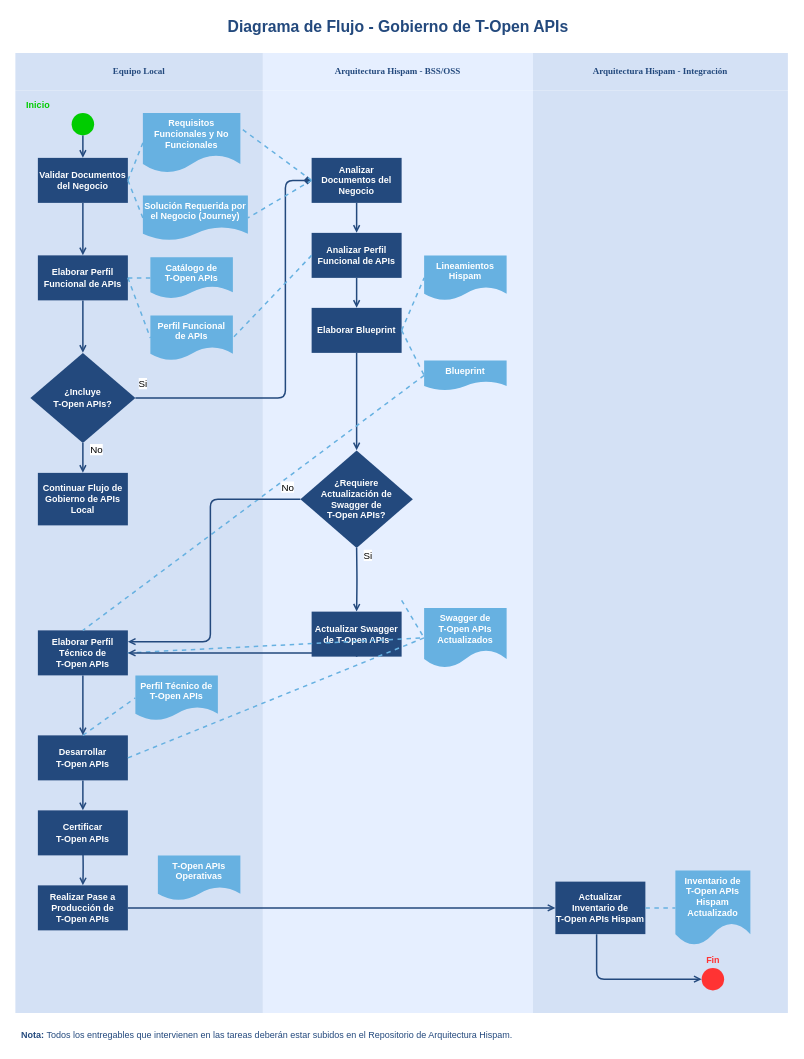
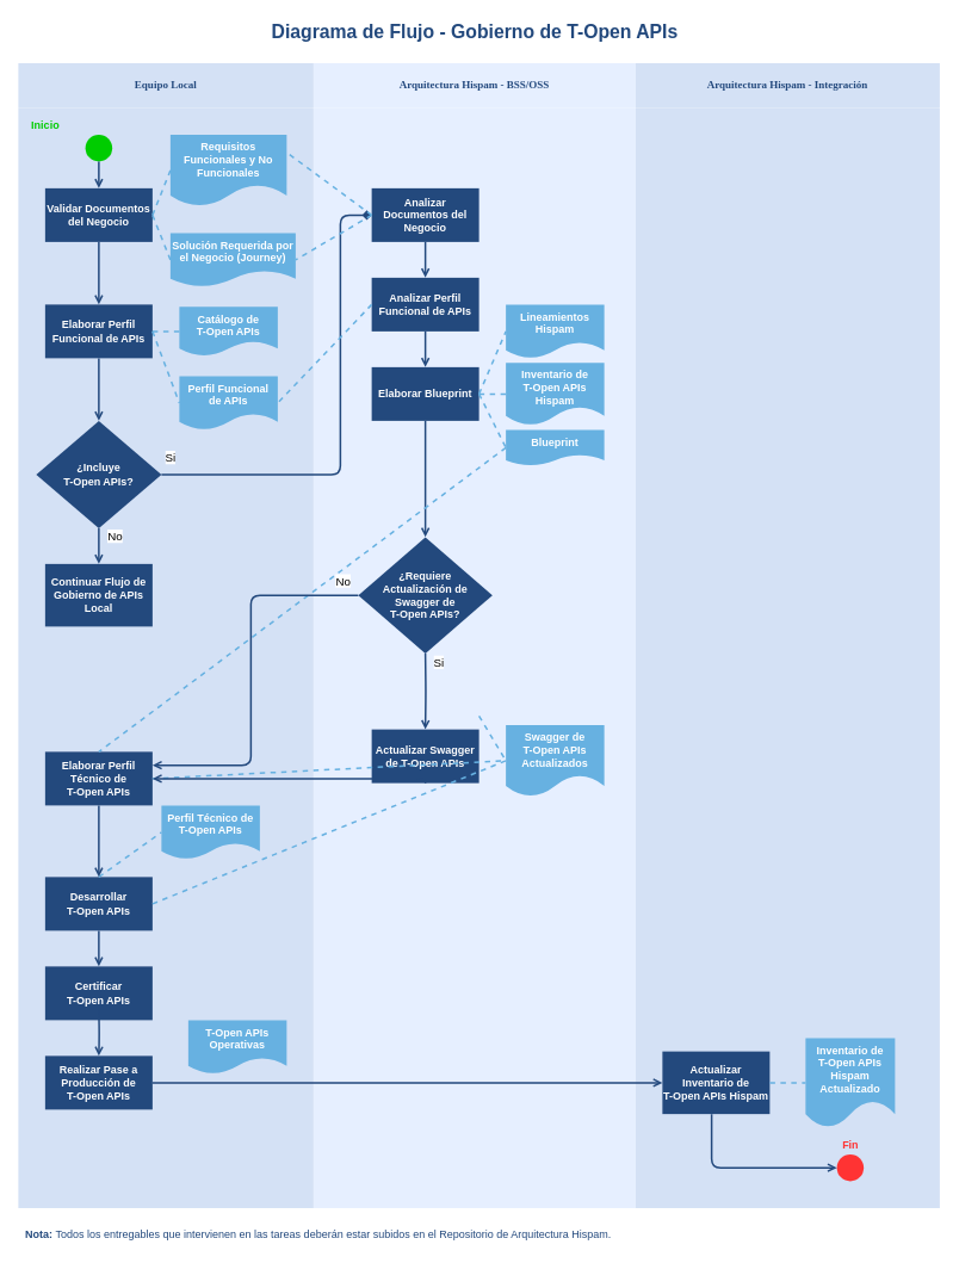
+ <mxCell id="40" value="" style="endArrow=none;html=1;fontColor=#FFFFFF;shadow=0;fontSize=12;fontStyle=1;verticalAlign=middle;strokeColor=#67B1E1;fillColor=#008a00;entryX=0;entryY=0.5;entryDx=0;entryDy=0;strokeWidth=2;exitX=1;exitY=0.5;exitDx=0;exitDy=0;dashed=1;" parent="33" source="38" target="39" edge="1"><mxGeometry width="50" height="50" relative="1" as="geometry"><mxPoint x="131" y="290" as="sourcePoint" /><mxPoint x="91.0" y="160" as="targetPoint" /></mxGeometry></mxCell>
+ <mxCell id="39" value="Inventario de&lt;br&gt;T-Open APIs Hispam" style="shape=document;whiteSpace=wrap;verticalAlign=top;strokeColor=none;fillColor=#67B1E1;shadow=0;fontColor=#FFFFFF;fontFamily=Helvetica;fontStyle=1;html=1;fontSize=12;" parent="33" vertex="1"><mxGeometry x="215" y="335" width="110" height="70" as="geometry" /></mxCell>
